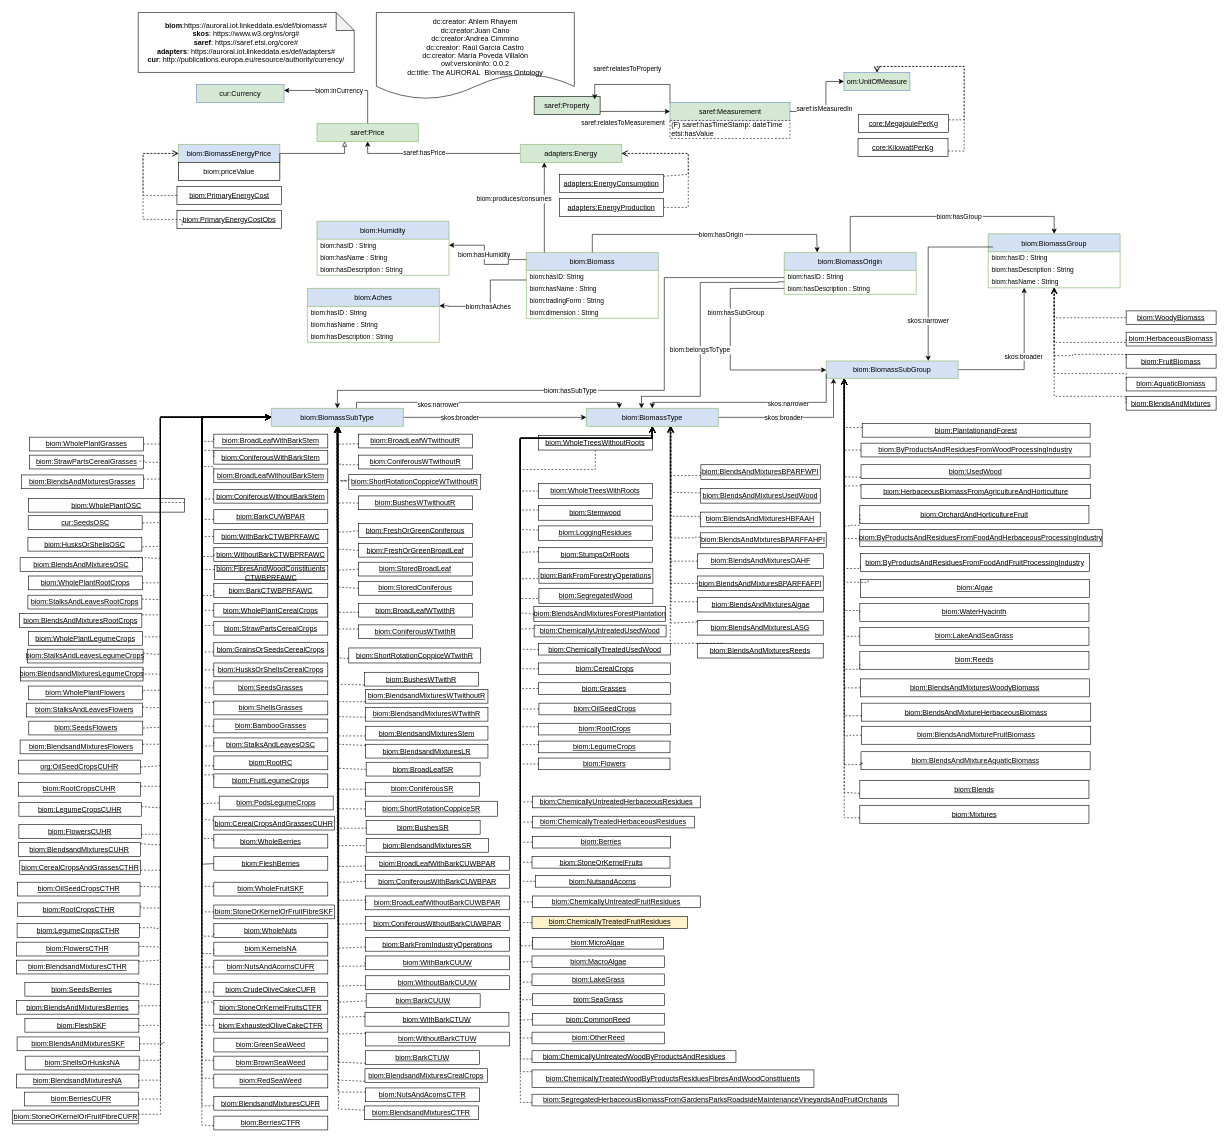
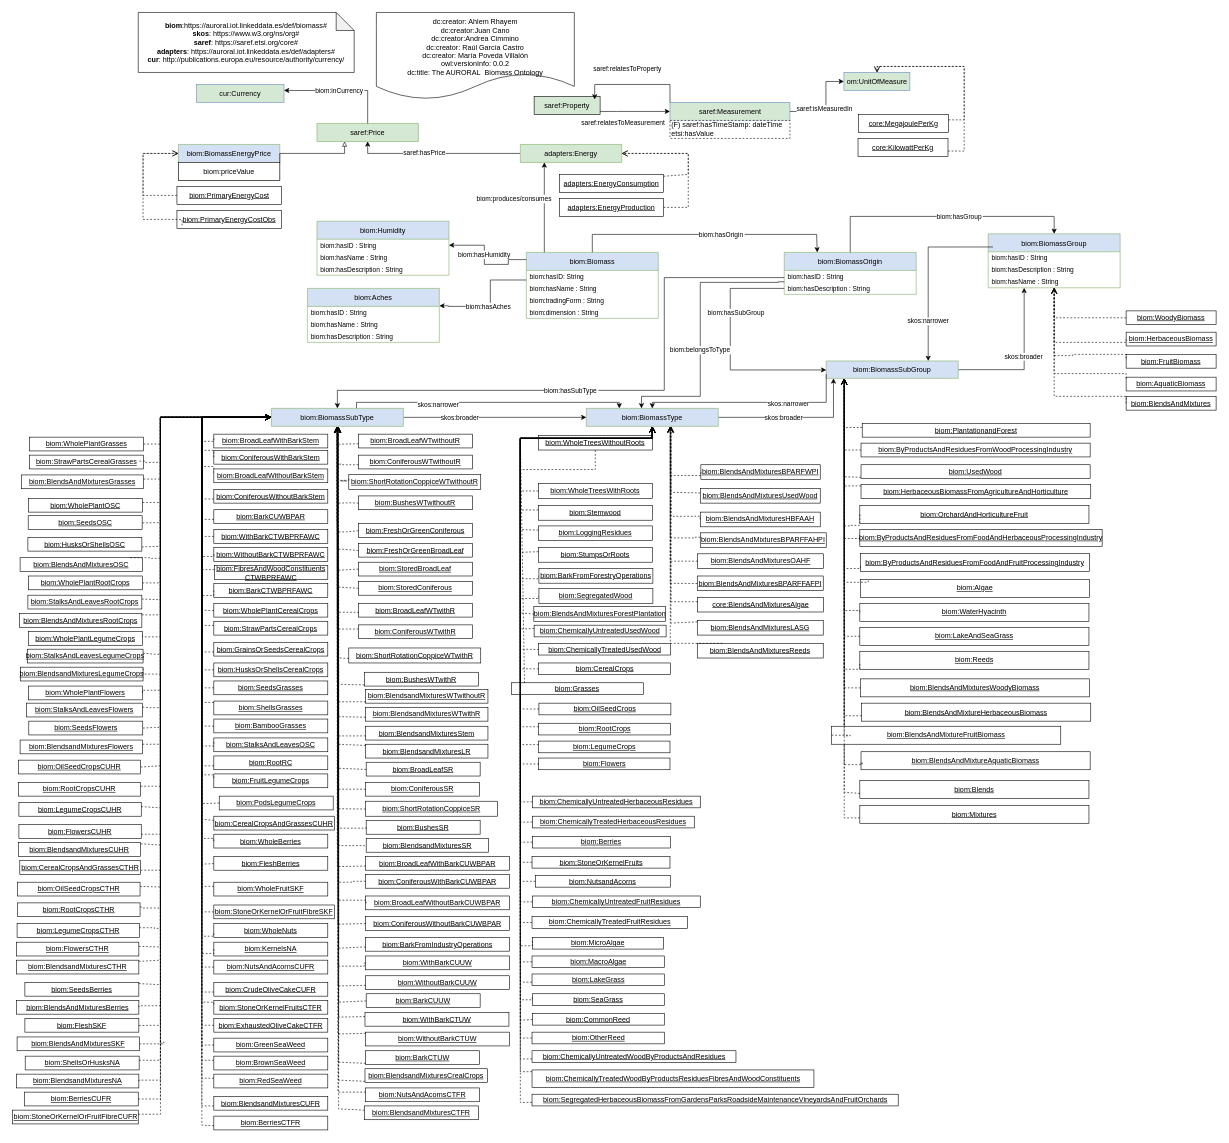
- <mxCell id="254" value="&lt;u&gt;biom:WholePlantOSC&lt;/u&gt;" style="rounded=0;whiteSpace=wrap;html=1;snapToPoint=1;points=[[0.1,0],[0.2,0],[0.3,0],[0.4,0],[0.5,0],[0.6,0],[0.7,0],[0.8,0],[0.9,0],[0,0.1],[0,0.3],[0,0.5],[0,0.7],[0,0.9],[0.1,1],[0.2,1],[0.3,1],[0.4,1],[0.5,1],[0.6,1],[0.7,1],[0.8,1],[0.9,1],[1,0.1],[1,0.3],[1,0.5],[1,0.7],[1,0.9]];" parent="1" vertex="1"><mxGeometry x="47" y="830" width="260" height="23" as="geometry" /></mxCell>
+ <mxCell id="254" value="&lt;u&gt;biom:WholePlantOSC&lt;/u&gt;" style="rounded=0;whiteSpace=wrap;html=1;snapToPoint=1;points=[[0.1,0],[0.2,0],[0.3,0],[0.4,0],[0.5,0],[0.6,0],[0.7,0],[0.8,0],[0.9,0],[0,0.1],[0,0.3],[0,0.5],[0,0.7],[0,0.9],[0.1,1],[0.2,1],[0.3,1],[0.4,1],[0.5,1],[0.6,1],[0.7,1],[0.8,1],[0.9,1],[1,0.1],[1,0.3],[1,0.5],[1,0.7],[1,0.9]];" parent="1" vertex="1"><mxGeometry x="47" y="830" width="190" height="23" as="geometry" /></mxCell>
- <mxCell id="255" value="&lt;u&gt;cur:SeedsOSC&lt;/u&gt;" style="rounded=0;whiteSpace=wrap;html=1;snapToPoint=1;points=[[0.1,0],[0.2,0],[0.3,0],[0.4,0],[0.5,0],[0.6,0],[0.7,0],[0.8,0],[0.9,0],[0,0.1],[0,0.3],[0,0.5],[0,0.7],[0,0.9],[0.1,1],[0.2,1],[0.3,1],[0.4,1],[0.5,1],[0.6,1],[0.7,1],[0.8,1],[0.9,1],[1,0.1],[1,0.3],[1,0.5],[1,0.7],[1,0.9]];" parent="1" vertex="1"><mxGeometry x="46.5" y="859" width="190" height="23" as="geometry" /></mxCell>
+ <mxCell id="255" value="&lt;u&gt;biom:SeedsOSC&lt;/u&gt;" style="rounded=0;whiteSpace=wrap;html=1;snapToPoint=1;points=[[0.1,0],[0.2,0],[0.3,0],[0.4,0],[0.5,0],[0.6,0],[0.7,0],[0.8,0],[0.9,0],[0,0.1],[0,0.3],[0,0.5],[0,0.7],[0,0.9],[0.1,1],[0.2,1],[0.3,1],[0.4,1],[0.5,1],[0.6,1],[0.7,1],[0.8,1],[0.9,1],[1,0.1],[1,0.3],[1,0.5],[1,0.7],[1,0.9]];" parent="1" vertex="1"><mxGeometry x="46.5" y="859" width="190" height="23" as="geometry" /></mxCell>
- <mxCell id="307" value="&lt;u&gt;biom:BlendsAndMixturesAlgae&lt;/u&gt;" style="rounded=0;whiteSpace=wrap;html=1;snapToPoint=1;points=[[0.1,0],[0.2,0],[0.3,0],[0.4,0],[0.5,0],[0.6,0],[0.7,0],[0.8,0],[0.9,0],[0,0.1],[0,0.3],[0,0.5],[0,0.7],[0,0.9],[0.1,1],[0.2,1],[0.3,1],[0.4,1],[0.5,1],[0.6,1],[0.7,1],[0.8,1],[0.9,1],[1,0.1],[1,0.3],[1,0.5],[1,0.7],[1,0.9]];" parent="1" vertex="1"><mxGeometry x="1162.5" y="995" width="210" height="24.5" as="geometry" /></mxCell>
+ <mxCell id="307" value="&lt;u&gt;core:BlendsAndMixturesAlgae&lt;/u&gt;" style="rounded=0;whiteSpace=wrap;html=1;snapToPoint=1;points=[[0.1,0],[0.2,0],[0.3,0],[0.4,0],[0.5,0],[0.6,0],[0.7,0],[0.8,0],[0.9,0],[0,0.1],[0,0.3],[0,0.5],[0,0.7],[0,0.9],[0.1,1],[0.2,1],[0.3,1],[0.4,1],[0.5,1],[0.6,1],[0.7,1],[0.8,1],[0.9,1],[1,0.1],[1,0.3],[1,0.5],[1,0.7],[1,0.9]];" parent="1" vertex="1"><mxGeometry x="1162.5" y="995" width="210" height="24.5" as="geometry" /></mxCell>
- <mxCell id="97" value="&lt;u&gt;biom:Grasses&lt;/u&gt;" style="rounded=0;whiteSpace=wrap;html=1;snapToPoint=1;points=[[0.1,0],[0.2,0],[0.3,0],[0.4,0],[0.5,0],[0.6,0],[0.7,0],[0.8,0],[0.9,0],[0,0.1],[0,0.3],[0,0.5],[0,0.7],[0,0.9],[0.1,1],[0.2,1],[0.3,1],[0.4,1],[0.5,1],[0.6,1],[0.7,1],[0.8,1],[0.9,1],[1,0.1],[1,0.3],[1,0.5],[1,0.7],[1,0.9]];" parent="1" vertex="1"><mxGeometry x="897" y="1137.5" width="220" height="19.5" as="geometry" /></mxCell>
+ <mxCell id="97" value="&lt;u&gt;biom:Grasses&lt;/u&gt;" style="rounded=0;whiteSpace=wrap;html=1;snapToPoint=1;points=[[0.1,0],[0.2,0],[0.3,0],[0.4,0],[0.5,0],[0.6,0],[0.7,0],[0.8,0],[0.9,0],[0,0.1],[0,0.3],[0,0.5],[0,0.7],[0,0.9],[0.1,1],[0.2,1],[0.3,1],[0.4,1],[0.5,1],[0.6,1],[0.7,1],[0.8,1],[0.9,1],[1,0.1],[1,0.3],[1,0.5],[1,0.7],[1,0.9]];" parent="1" vertex="1"><mxGeometry x="852" y="1137.5" width="220" height="19.5" as="geometry" /></mxCell>
- <mxCell id="312" value="&lt;u&gt;biom:BlendsAndMixtureFruitBiomass&lt;/u&gt;" style="rounded=0;whiteSpace=wrap;html=1;snapToPoint=1;points=[[0.1,0],[0.2,0],[0.3,0],[0.4,0],[0.5,0],[0.6,0],[0.7,0],[0.8,0],[0.9,0],[0,0.1],[0,0.3],[0,0.5],[0,0.7],[0,0.9],[0.1,1],[0.2,1],[0.3,1],[0.4,1],[0.5,1],[0.6,1],[0.7,1],[0.8,1],[0.9,1],[1,0.1],[1,0.3],[1,0.5],[1,0.7],[1,0.9]];" parent="1" vertex="1"><mxGeometry x="1436" y="1210" width="382" height="30" as="geometry" /></mxCell>
+ <mxCell id="312" value="&lt;u&gt;biom:BlendsAndMixtureFruitBiomass&lt;/u&gt;" style="rounded=0;whiteSpace=wrap;html=1;snapToPoint=1;points=[[0.1,0],[0.2,0],[0.3,0],[0.4,0],[0.5,0],[0.6,0],[0.7,0],[0.8,0],[0.9,0],[0,0.1],[0,0.3],[0,0.5],[0,0.7],[0,0.9],[0.1,1],[0.2,1],[0.3,1],[0.4,1],[0.5,1],[0.6,1],[0.7,1],[0.8,1],[0.9,1],[1,0.1],[1,0.3],[1,0.5],[1,0.7],[1,0.9]];" parent="1" vertex="1"><mxGeometry x="1386" y="1210" width="382" height="30" as="geometry" /></mxCell>
- <mxCell id="268" value="&lt;u&gt;org:OilSeedCropsCUHR&lt;/u&gt;" style="rounded=0;whiteSpace=wrap;html=1;snapToPoint=1;points=[[0.1,0],[0.2,0],[0.3,0],[0.4,0],[0.5,0],[0.6,0],[0.7,0],[0.8,0],[0.9,0],[0,0.1],[0,0.3],[0,0.5],[0,0.7],[0,0.9],[0.1,1],[0.2,1],[0.3,1],[0.4,1],[0.5,1],[0.6,1],[0.7,1],[0.8,1],[0.9,1],[1,0.1],[1,0.3],[1,0.5],[1,0.7],[1,0.9]];" parent="1" vertex="1"><mxGeometry x="30" y="1266.5" width="204" height="23" as="geometry" /></mxCell>
+ <mxCell id="268" value="&lt;u&gt;biom:OilSeedCropsCUHR&lt;/u&gt;" style="rounded=0;whiteSpace=wrap;html=1;snapToPoint=1;points=[[0.1,0],[0.2,0],[0.3,0],[0.4,0],[0.5,0],[0.6,0],[0.7,0],[0.8,0],[0.9,0],[0,0.1],[0,0.3],[0,0.5],[0,0.7],[0,0.9],[0.1,1],[0.2,1],[0.3,1],[0.4,1],[0.5,1],[0.6,1],[0.7,1],[0.8,1],[0.9,1],[1,0.1],[1,0.3],[1,0.5],[1,0.7],[1,0.9]];" parent="1" vertex="1"><mxGeometry x="30" y="1266.5" width="204" height="23" as="geometry" /></mxCell>
- <mxCell id="189" value="" style="endArrow=open;html=1;fontColor=#000099;endFill=0;dashed=0;endSize=8;edgeStyle=orthogonalEdgeStyle;arcSize=0;" parent="1" source="175" target="24" edge="1"><mxGeometry width="50" height="50" relative="1" as="geometry"><mxPoint x="278" y="1440.3" as="sourcePoint" /><mxPoint x="434" y="695" as="targetPoint" /><Array as="points"><mxPoint x="336" y="1440" /><mxPoint x="336" y="695" /></Array></mxGeometry></mxCell>
+ <mxCell id="189" value="" style="endArrow=open;html=1;fontColor=#000099;endFill=0;dashed=1;endSize=8;edgeStyle=orthogonalEdgeStyle;arcSize=0;" parent="1" source="175" target="24" edge="1"><mxGeometry width="50" height="50" relative="1" as="geometry"><mxPoint x="278" y="1440.3" as="sourcePoint" /><mxPoint x="434" y="695" as="targetPoint" /><Array as="points"><mxPoint x="336" y="1440" /><mxPoint x="336" y="695" /></Array></mxGeometry></mxCell>
- <mxCell id="119" value="&lt;u&gt;biom:ChemicallyTreatedFruitResidues&lt;/u&gt;" style="rounded=0;whiteSpace=wrap;html=1;snapToPoint=1;points=[[0.1,0],[0.2,0],[0.3,0],[0.4,0],[0.5,0],[0.6,0],[0.7,0],[0.8,0],[0.9,0],[0,0.1],[0,0.3],[0,0.5],[0,0.7],[0,0.9],[0.1,1],[0.2,1],[0.3,1],[0.4,1],[0.5,1],[0.6,1],[0.7,1],[0.8,1],[0.9,1],[1,0.1],[1,0.3],[1,0.5],[1,0.7],[1,0.9]];fillColor=#fff2cc;" parent="1" vertex="1"><mxGeometry x="886.5" y="1527.5" width="259" height="19.5" as="geometry" /></mxCell>
+ <mxCell id="119" value="&lt;u&gt;biom:ChemicallyTreatedFruitResidues&lt;/u&gt;" style="rounded=0;whiteSpace=wrap;html=1;snapToPoint=1;points=[[0.1,0],[0.2,0],[0.3,0],[0.4,0],[0.5,0],[0.6,0],[0.7,0],[0.8,0],[0.9,0],[0,0.1],[0,0.3],[0,0.5],[0,0.7],[0,0.9],[0.1,1],[0.2,1],[0.3,1],[0.4,1],[0.5,1],[0.6,1],[0.7,1],[0.8,1],[0.9,1],[1,0.1],[1,0.3],[1,0.5],[1,0.7],[1,0.9]];" parent="1" vertex="1"><mxGeometry x="886.5" y="1527.5" width="259" height="19.5" as="geometry" /></mxCell>
+ <mxCell id="198" value="" style="endArrow=open;html=1;fontColor=#000099;endFill=0;dashed=1;endSize=8;edgeStyle=orthogonalEdgeStyle;arcSize=0;exitX=0;exitY=0.5;exitDx=0;exitDy=0;" parent="1" source="184" target="24" edge="1"><mxGeometry width="50" height="50" relative="1" as="geometry"><mxPoint x="333" y="1742.3" as="sourcePoint" /><mxPoint x="434" y="695" as="targetPoint" /><Array as="points"><mxPoint x="336" y="1742" /><mxPoint x="336" y="695" /></Array></mxGeometry></mxCell>
